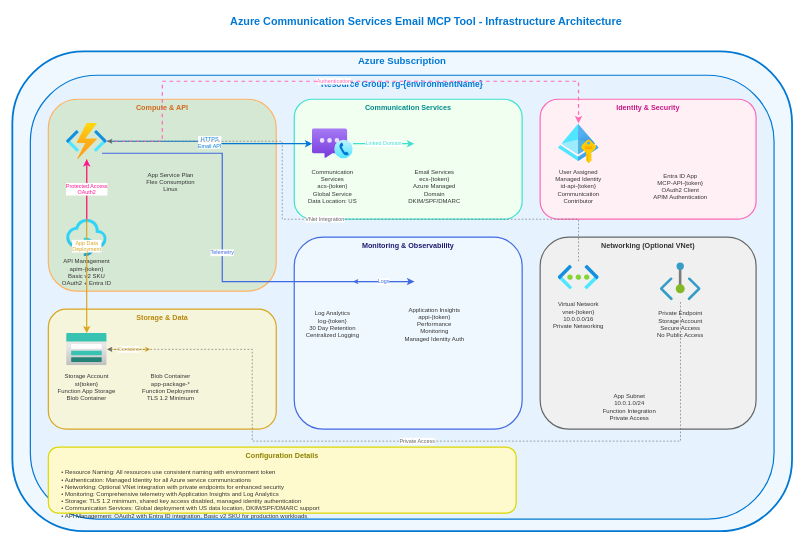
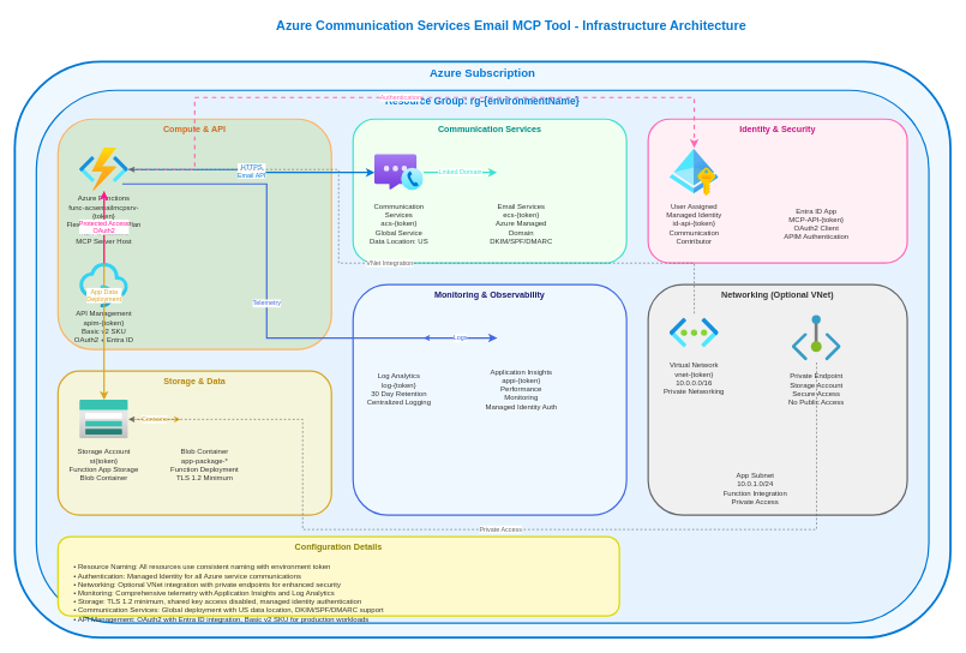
- <mxCell id="9" value="App Service Plan&#10;Flex Consumption&#10;Linux" style="text;html=1;strokeColor=none;fillColor=none;align=center;verticalAlign=middle;whiteSpace=wrap;rounded=0;fontSize=10;fontColor=#333;" vertex="1" parent="1"><mxGeometry x="240" y="280" width="88" height="45" as="geometry" /></mxCell>
+ <mxCell id="7" value="Azure Functions&#10;func-acsemailmcpsrv-{token}&#10;Flex Consumption Plan&#10;.NET 8 Isolated&#10;MCP Server Host" style="text;html=1;strokeColor=none;fillColor=none;align=center;verticalAlign=middle;whiteSpace=wrap;rounded=0;fontSize=10;fontColor=#333;" vertex="1" parent="1"><mxGeometry x="80" y="270" width="128" height="70" as="geometry" /></mxCell>
